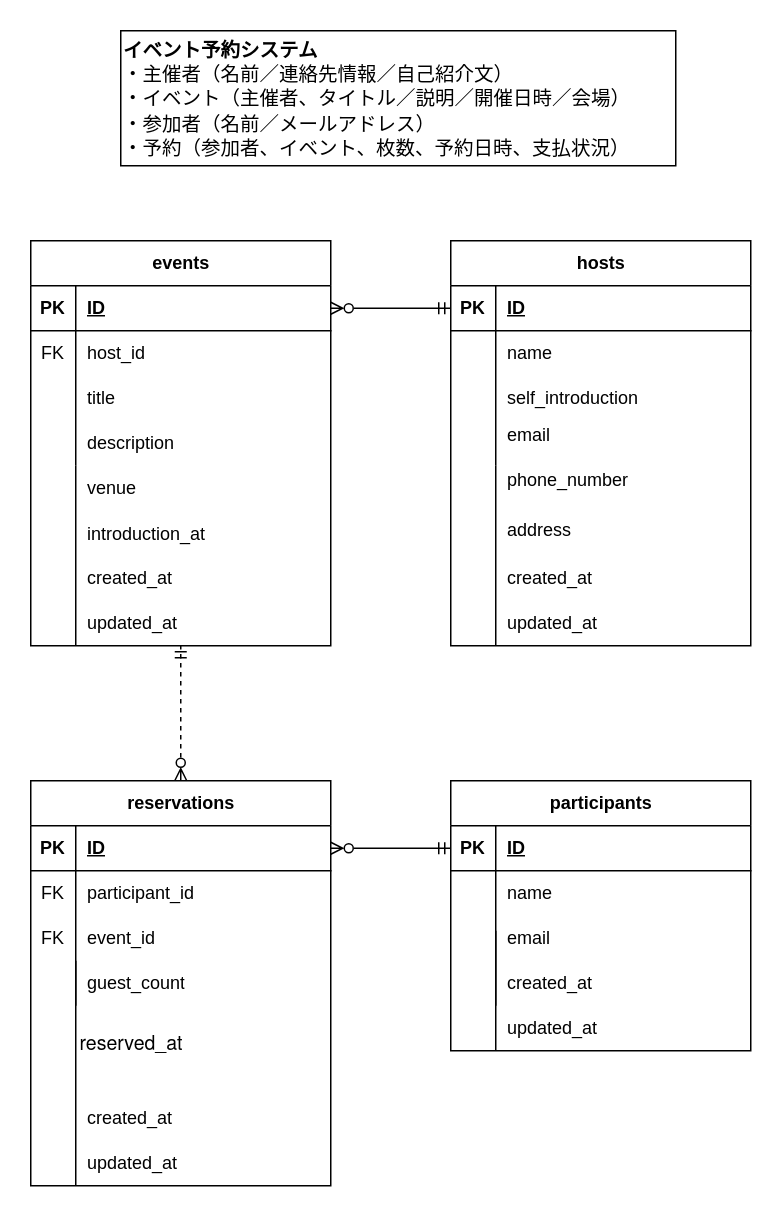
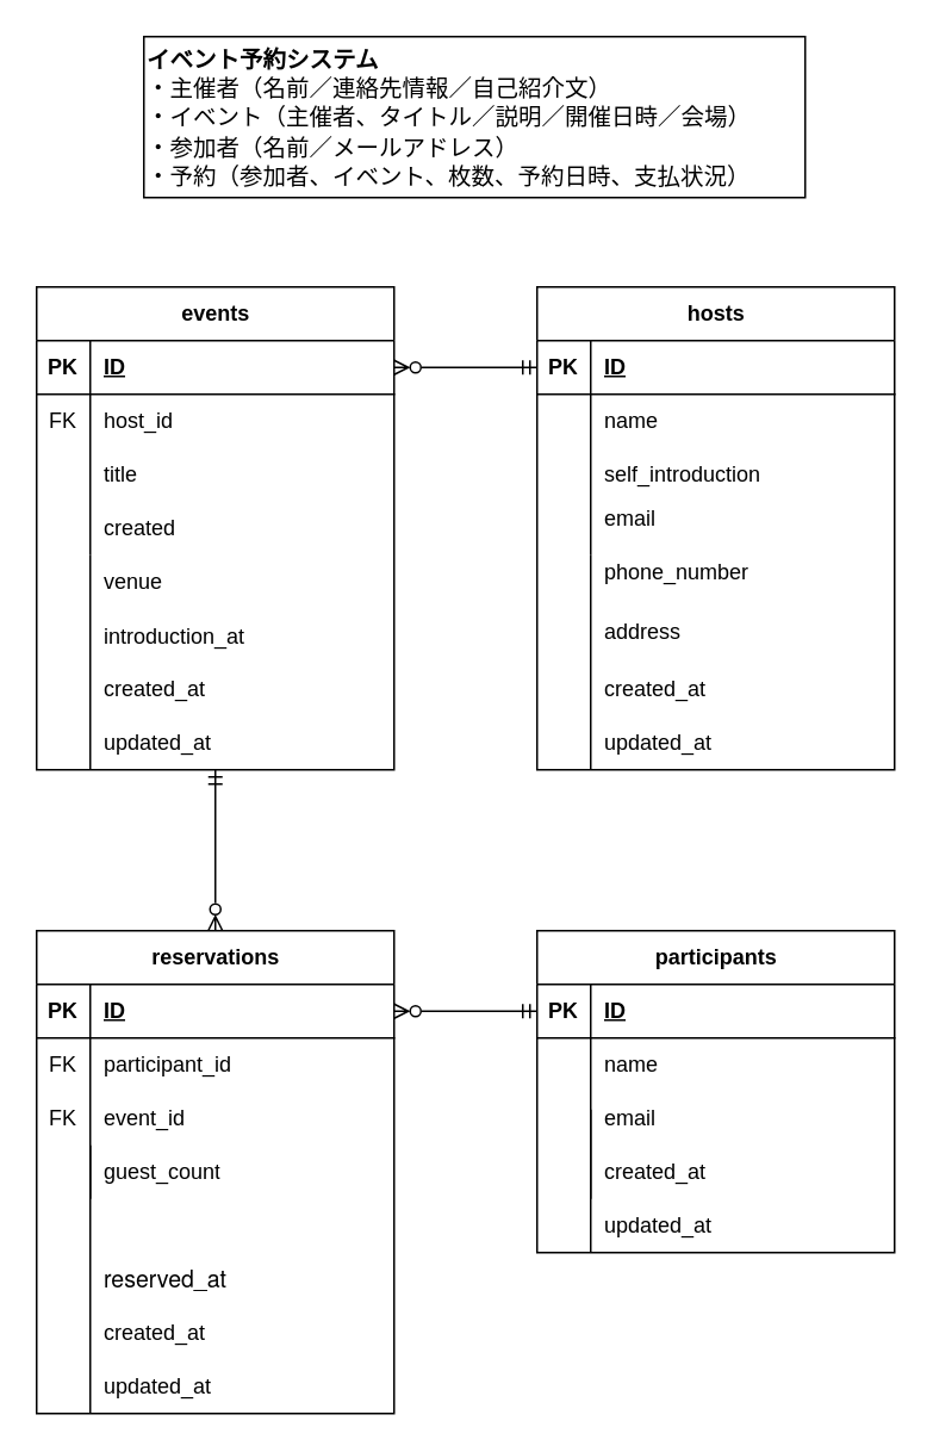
- <mxCell id="31" value="description" style="shape=partialRectangle;connectable=0;fillColor=none;top=0;left=0;bottom=0;right=0;align=left;spacingLeft=6;overflow=hidden;whiteSpace=wrap;html=1;" vertex="1" parent="29"><mxGeometry x="30" width="170" height="30" as="geometry"><mxRectangle width="170" height="30" as="alternateBounds" /></mxGeometry></mxCell>
+ <mxCell id="31" value="created" style="shape=partialRectangle;connectable=0;fillColor=none;top=0;left=0;bottom=0;right=0;align=left;spacingLeft=6;overflow=hidden;whiteSpace=wrap;html=1;" vertex="1" parent="29"><mxGeometry x="30" width="170" height="30" as="geometry"><mxRectangle width="170" height="30" as="alternateBounds" /></mxGeometry></mxCell>
- <mxCell id="5" style="edgeStyle=orthogonalEdgeStyle;rounded=0;orthogonalLoop=1;jettySize=auto;html=1;exitX=0.5;exitY=0;exitDx=0;exitDy=0;endArrow=ERmandOne;endFill=0;startArrow=ERzeroToMany;startFill=0;movable=1;resizable=1;rotatable=1;deletable=1;editable=1;locked=0;connectable=1;entryX=0.5;entryY=1;entryDx=0;entryDy=0;dashed=1;" edge="1" parent="1" source="6" target="19"><mxGeometry relative="1" as="geometry"><mxPoint x="120" y="700" as="targetPoint" /><Array as="points" /></mxGeometry></mxCell>
+ <mxCell id="5" style="edgeStyle=orthogonalEdgeStyle;rounded=0;orthogonalLoop=1;jettySize=auto;html=1;exitX=0.5;exitY=0;exitDx=0;exitDy=0;endArrow=ERmandOne;endFill=0;startArrow=ERzeroToMany;startFill=0;movable=1;resizable=1;rotatable=1;deletable=1;editable=1;locked=0;connectable=1;entryX=0.5;entryY=1;entryDx=0;entryDy=0;" edge="1" parent="1" source="6" target="19"><mxGeometry relative="1" as="geometry"><mxPoint x="120" y="700" as="targetPoint" /><Array as="points" /></mxGeometry></mxCell>
- <mxCell id="49" value="&lt;font face=&quot;Helvetica Neue&quot;&gt;&lt;span style=&quot;font-size: 13px;&quot;&gt;reserved_at&lt;/span&gt;&lt;/font&gt;" style="shape=partialRectangle;connectable=0;fillColor=none;top=0;left=0;bottom=0;right=0;align=left;spacingLeft=6;overflow=hidden;whiteSpace=wrap;html=1;" vertex="1" parent="1"><mxGeometry x="45" y="680" width="170" height="30" as="geometry"><mxRectangle width="170" height="30" as="alternateBounds" /></mxGeometry></mxCell>
+ <mxCell id="49" value="&lt;font face=&quot;Helvetica Neue&quot;&gt;&lt;span style=&quot;font-size: 13px;&quot;&gt;reserved_at&lt;/span&gt;&lt;/font&gt;" style="shape=partialRectangle;connectable=0;fillColor=none;top=0;left=0;bottom=0;right=0;align=left;spacingLeft=6;overflow=hidden;whiteSpace=wrap;html=1;" vertex="1" parent="1"><mxGeometry x="50" y="700" width="170" height="30" as="geometry"><mxRectangle width="170" height="30" as="alternateBounds" /></mxGeometry></mxCell>
